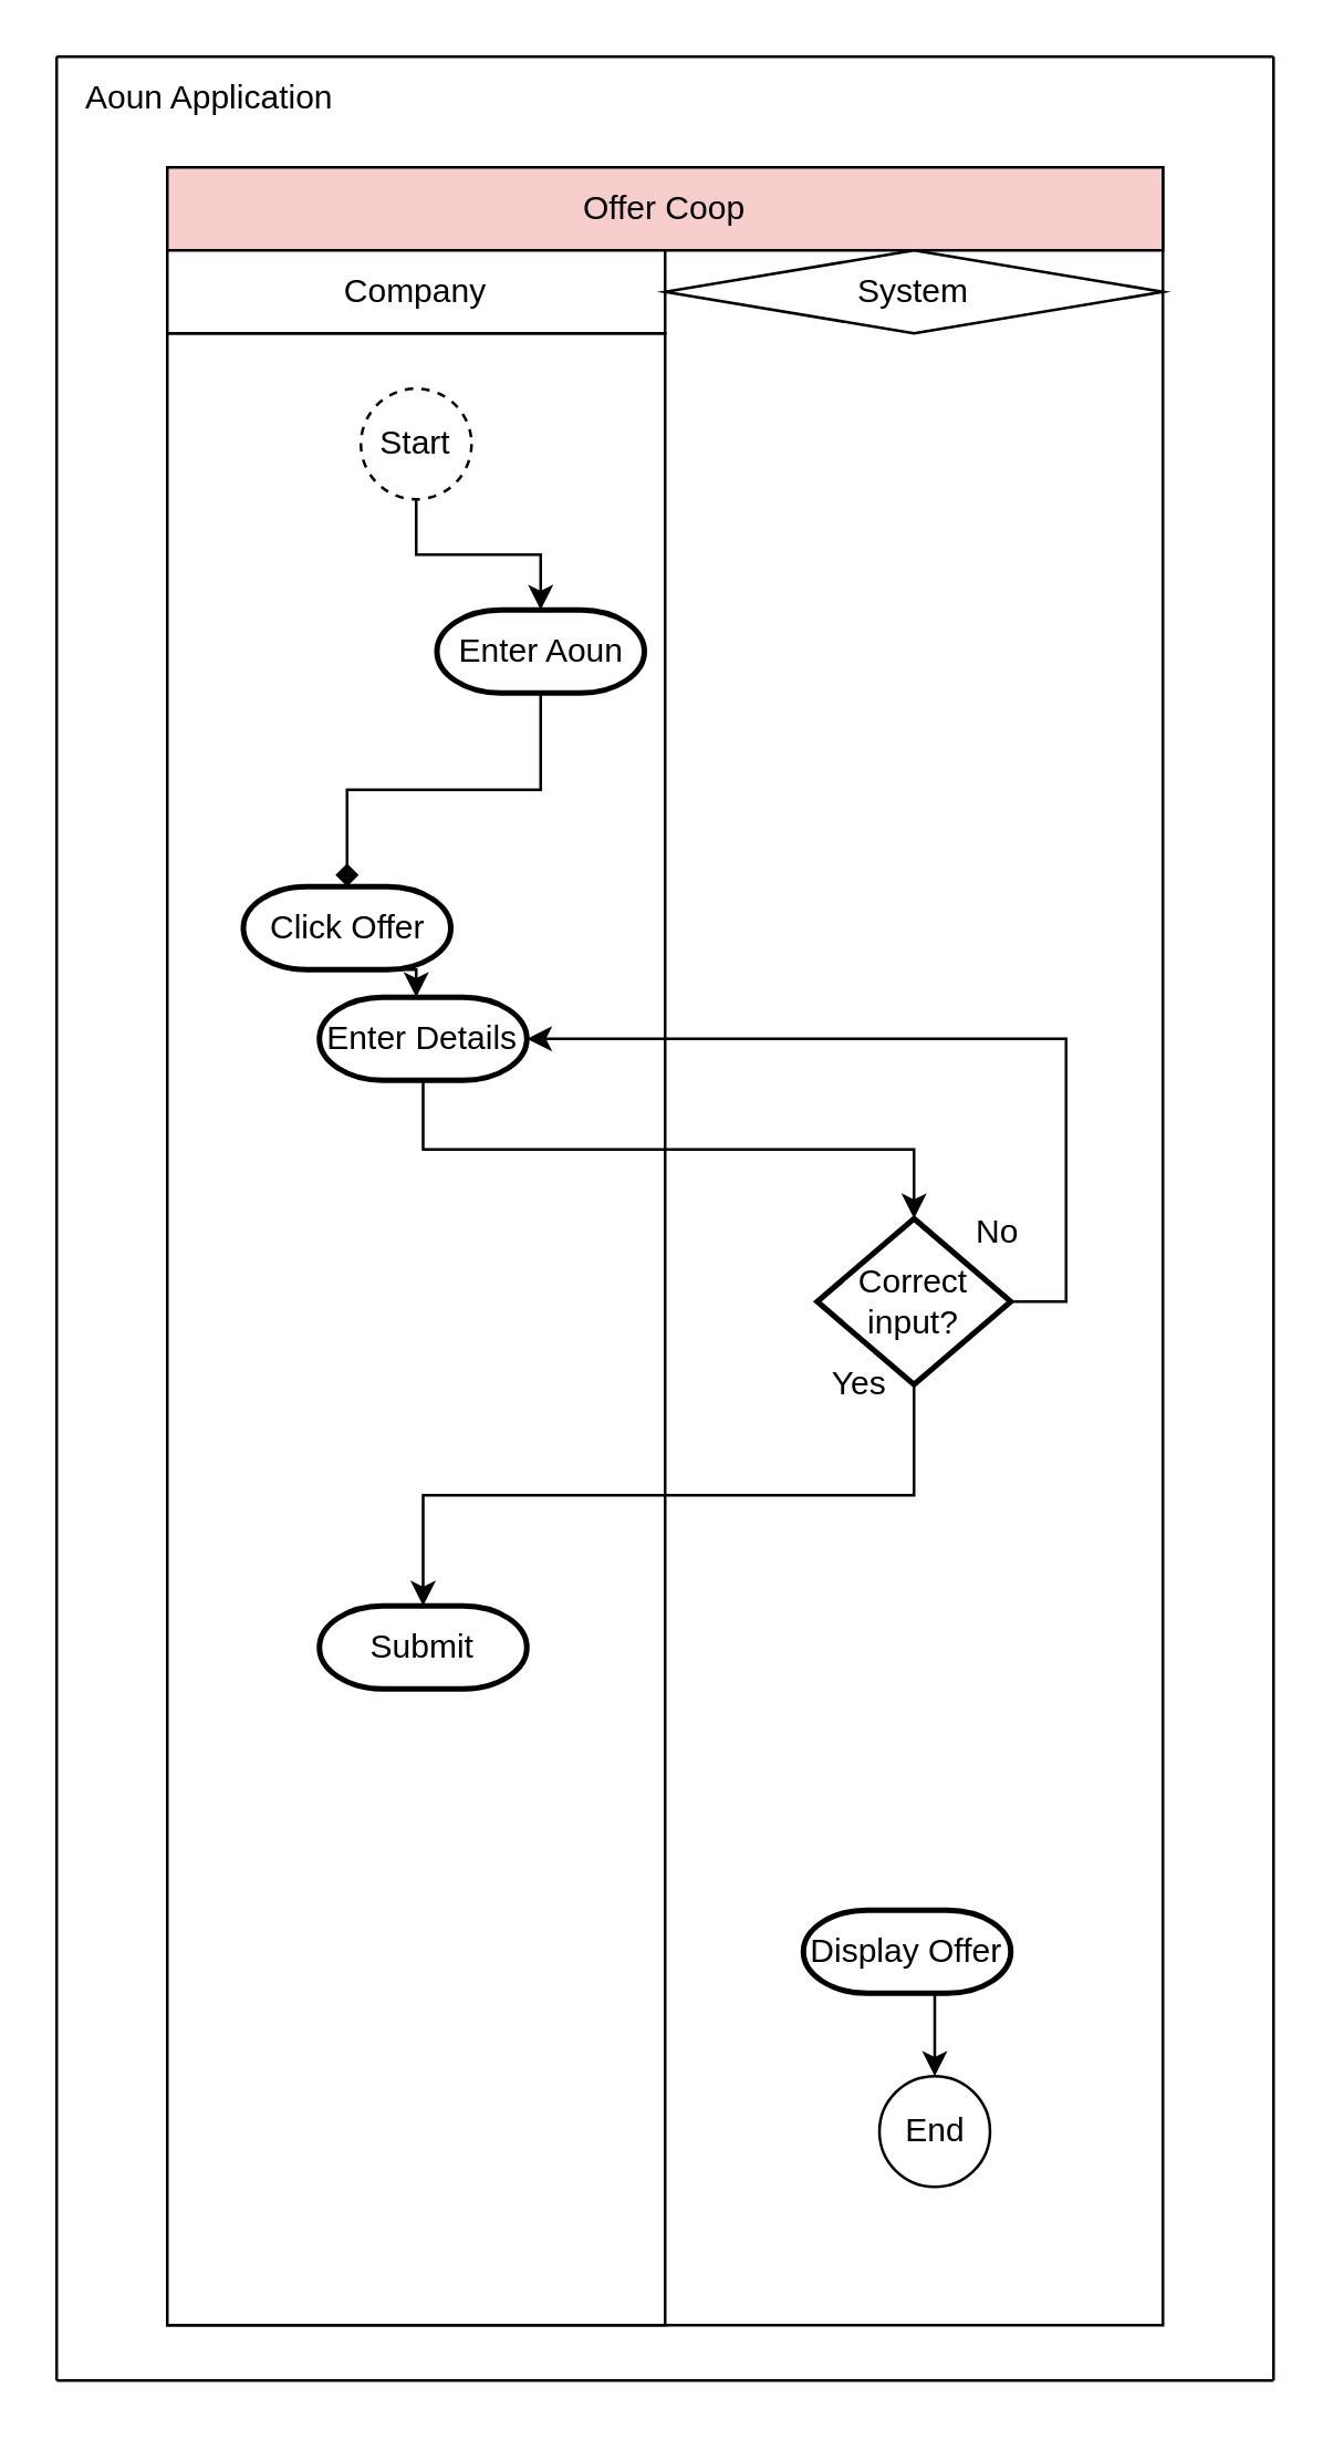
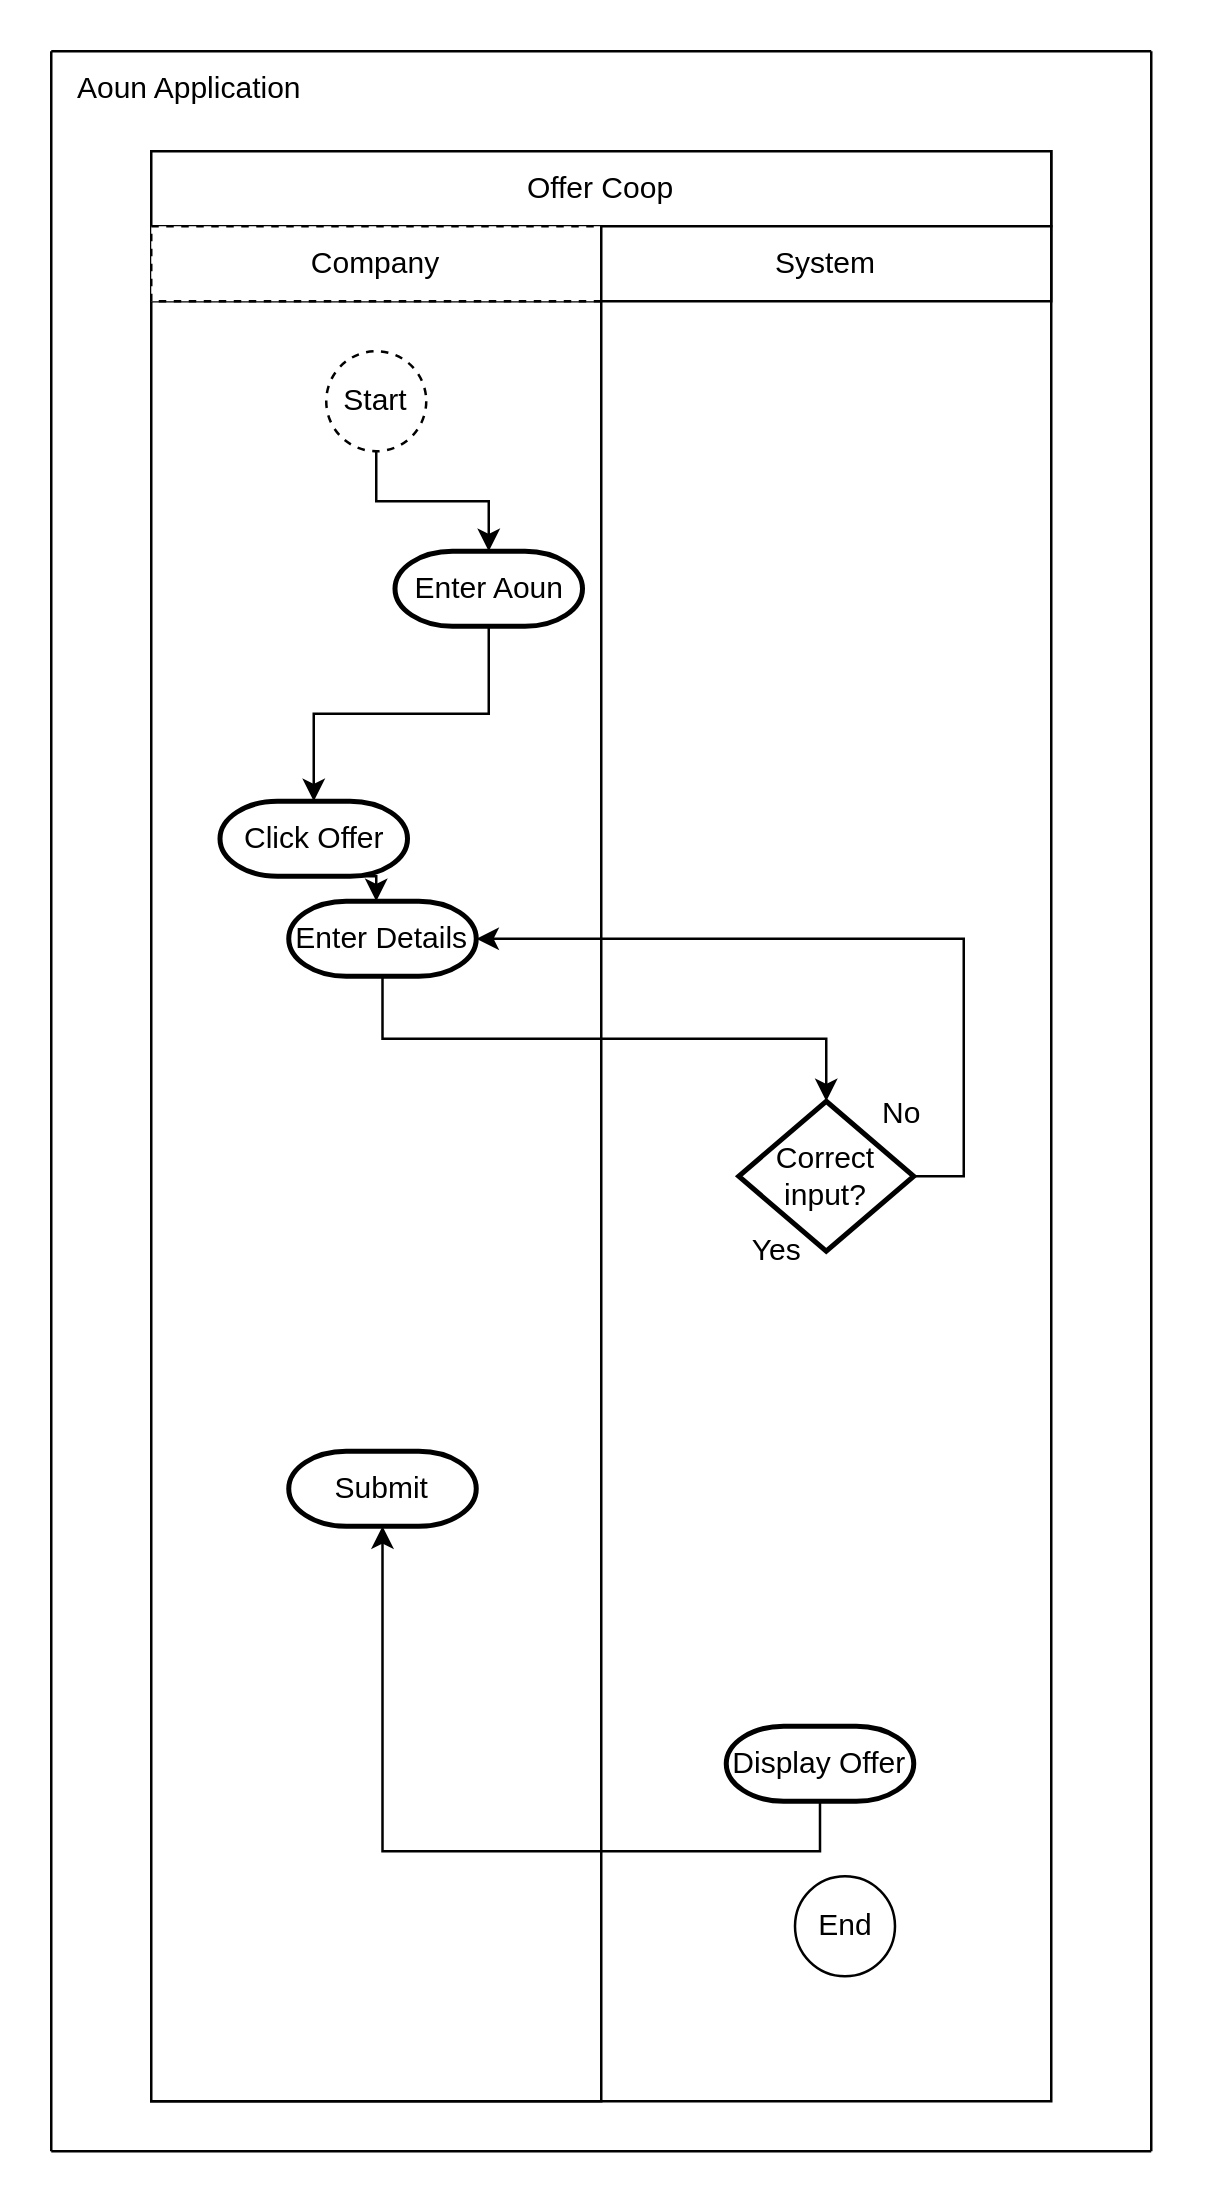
- <mxCell id="3" value="Offer Coop" style="rounded=0;whiteSpace=wrap;html=1;fillColor=#f8cecc;" parent="1" vertex="1"><mxGeometry x="60" y="60" width="360" height="30" as="geometry" /></mxCell>
+ <mxCell id="3" value="Offer Coop" style="rounded=0;whiteSpace=wrap;html=1;" parent="1" vertex="1"><mxGeometry x="60" y="60" width="360" height="30" as="geometry" /></mxCell>
- <mxCell id="5" value="Company" style="rounded=0;whiteSpace=wrap;html=1;" parent="1" vertex="1"><mxGeometry x="60" y="90" width="180" height="30" as="geometry" /></mxCell>
+ <mxCell id="5" value="Company" style="rounded=0;whiteSpace=wrap;html=1;dashed=1;" parent="1" vertex="1"><mxGeometry x="60" y="90" width="180" height="30" as="geometry" /></mxCell>
- <mxCell id="6" value="System" style="rhombus;whiteSpace=wrap;html=1;" parent="1" vertex="1"><mxGeometry x="240" y="90" width="180" height="30" as="geometry" /></mxCell>
+ <mxCell id="6" value="System" style="rounded=0;whiteSpace=wrap;html=1;" parent="1" vertex="1"><mxGeometry x="240" y="90" width="180" height="30" as="geometry" /></mxCell>
- <mxCell id="11" style="edgeStyle=orthogonalEdgeStyle;rounded=0;orthogonalLoop=1;jettySize=auto;html=1;exitX=0.5;exitY=1;exitDx=0;exitDy=0;exitPerimeter=0;entryX=0.5;entryY=0;entryDx=0;entryDy=0;entryPerimeter=0;endArrow=diamond;" parent="1" source="8" target="10" edge="1"><mxGeometry relative="1" as="geometry" /></mxCell>
+ <mxCell id="11" style="edgeStyle=orthogonalEdgeStyle;rounded=0;orthogonalLoop=1;jettySize=auto;html=1;exitX=0.5;exitY=1;exitDx=0;exitDy=0;exitPerimeter=0;entryX=0.5;entryY=0;entryDx=0;entryDy=0;entryPerimeter=0;" parent="1" source="8" target="10" edge="1"><mxGeometry relative="1" as="geometry" /></mxCell>
- <mxCell id="24" style="edgeStyle=orthogonalEdgeStyle;rounded=0;orthogonalLoop=1;jettySize=auto;html=1;exitX=0.5;exitY=1;exitDx=0;exitDy=0;exitPerimeter=0;entryX=0.5;entryY=0;entryDx=0;entryDy=0;entryPerimeter=0;" parent="1" source="22" target="23" edge="1"><mxGeometry relative="1" as="geometry" /></mxCell>
- <mxCell id="13" style="edgeStyle=orthogonalEdgeStyle;rounded=0;orthogonalLoop=1;jettySize=auto;html=1;exitX=0.5;exitY=1;exitDx=0;exitDy=0;exitPerimeter=0;entryX=0.5;entryY=0;entryDx=0;entryDy=0;" edge="1" parent="1" source="14" target="15"><mxGeometry relative="1" as="geometry" /></mxCell>
+ <mxCell id="13" style="edgeStyle=orthogonalEdgeStyle;rounded=0;orthogonalLoop=1;jettySize=auto;html=1;exitX=0.5;exitY=1;exitDx=0;exitDy=0;exitPerimeter=0;" edge="1" parent="1" source="14" target="23"><mxGeometry relative="1" as="geometry" /></mxCell>
